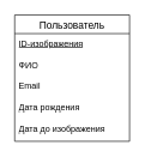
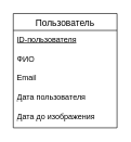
- <mxCell id="3" value="&lt;u&gt;ID-изображения&lt;/u&gt;" style="text;strokeColor=none;fillColor=none;spacingLeft=4;spacingRight=4;overflow=hidden;rotatable=0;points=[[0,0.5],[1,0.5]];portConstraint=eastwest;fontSize=12;whiteSpace=wrap;html=1;" parent="2" vertex="1"><mxGeometry y="26" width="160" height="30" as="geometry" /></mxCell>
+ <mxCell id="3" value="&lt;u&gt;ID-пользователя&lt;/u&gt;" style="text;strokeColor=none;fillColor=none;spacingLeft=4;spacingRight=4;overflow=hidden;rotatable=0;points=[[0,0.5],[1,0.5]];portConstraint=eastwest;fontSize=12;whiteSpace=wrap;html=1;" parent="2" vertex="1"><mxGeometry y="26" width="160" height="30" as="geometry" /></mxCell>
- <mxCell id="6" value="Дата рождения" style="text;strokeColor=none;fillColor=none;spacingLeft=4;spacingRight=4;overflow=hidden;rotatable=0;points=[[0,0.5],[1,0.5]];portConstraint=eastwest;fontSize=12;whiteSpace=wrap;html=1;" parent="2" vertex="1"><mxGeometry y="116" width="160" height="30" as="geometry" /></mxCell>
+ <mxCell id="6" value="Дата пользователя" style="text;strokeColor=none;fillColor=none;spacingLeft=4;spacingRight=4;overflow=hidden;rotatable=0;points=[[0,0.5],[1,0.5]];portConstraint=eastwest;fontSize=12;whiteSpace=wrap;html=1;" parent="2" vertex="1"><mxGeometry y="116" width="160" height="30" as="geometry" /></mxCell>
